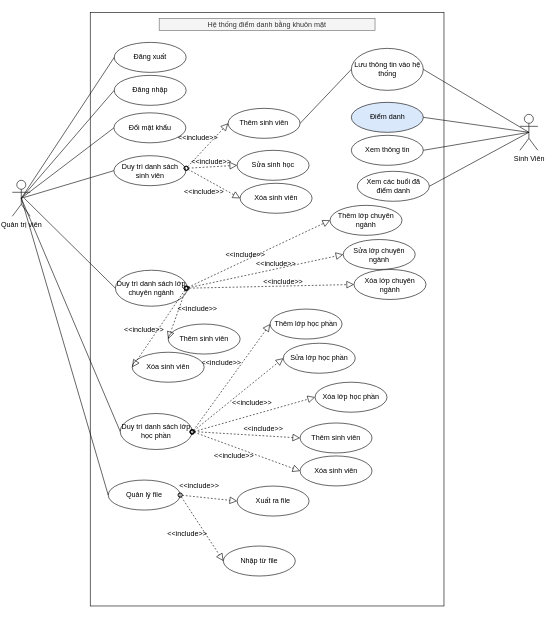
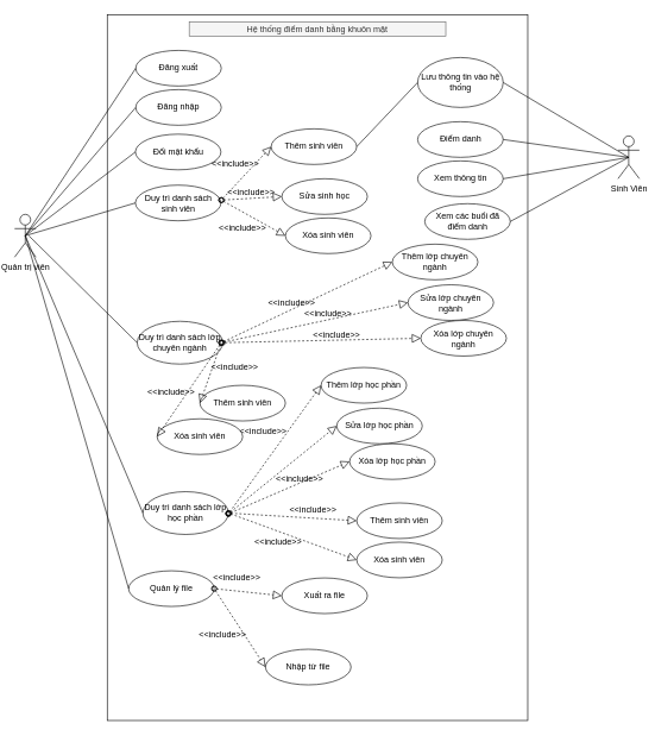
- <mxCell id="20" value="Điểm danh" style="ellipse;whiteSpace=wrap;html=1;fillColor=#dae8fc;" parent="1" vertex="1"><mxGeometry x="585.5" y="170" width="120" height="50" as="geometry" /></mxCell>
+ <mxCell id="20" value="Điểm danh" style="ellipse;whiteSpace=wrap;html=1;" parent="1" vertex="1"><mxGeometry x="585.5" y="170" width="120" height="50" as="geometry" /></mxCell>
- <mxCell id="54" value="Xóa lớp học phần&lt;br&gt;" style="ellipse;whiteSpace=wrap;html=1;" parent="1" vertex="1"><mxGeometry x="525" y="636.78" width="120" height="50" as="geometry" /></mxCell>
+ <mxCell id="54" value="Xóa lớp học phần&lt;br&gt;" style="ellipse;whiteSpace=wrap;html=1;" parent="1" vertex="1"><mxGeometry x="490" y="621.78" width="120" height="50" as="geometry" /></mxCell>
